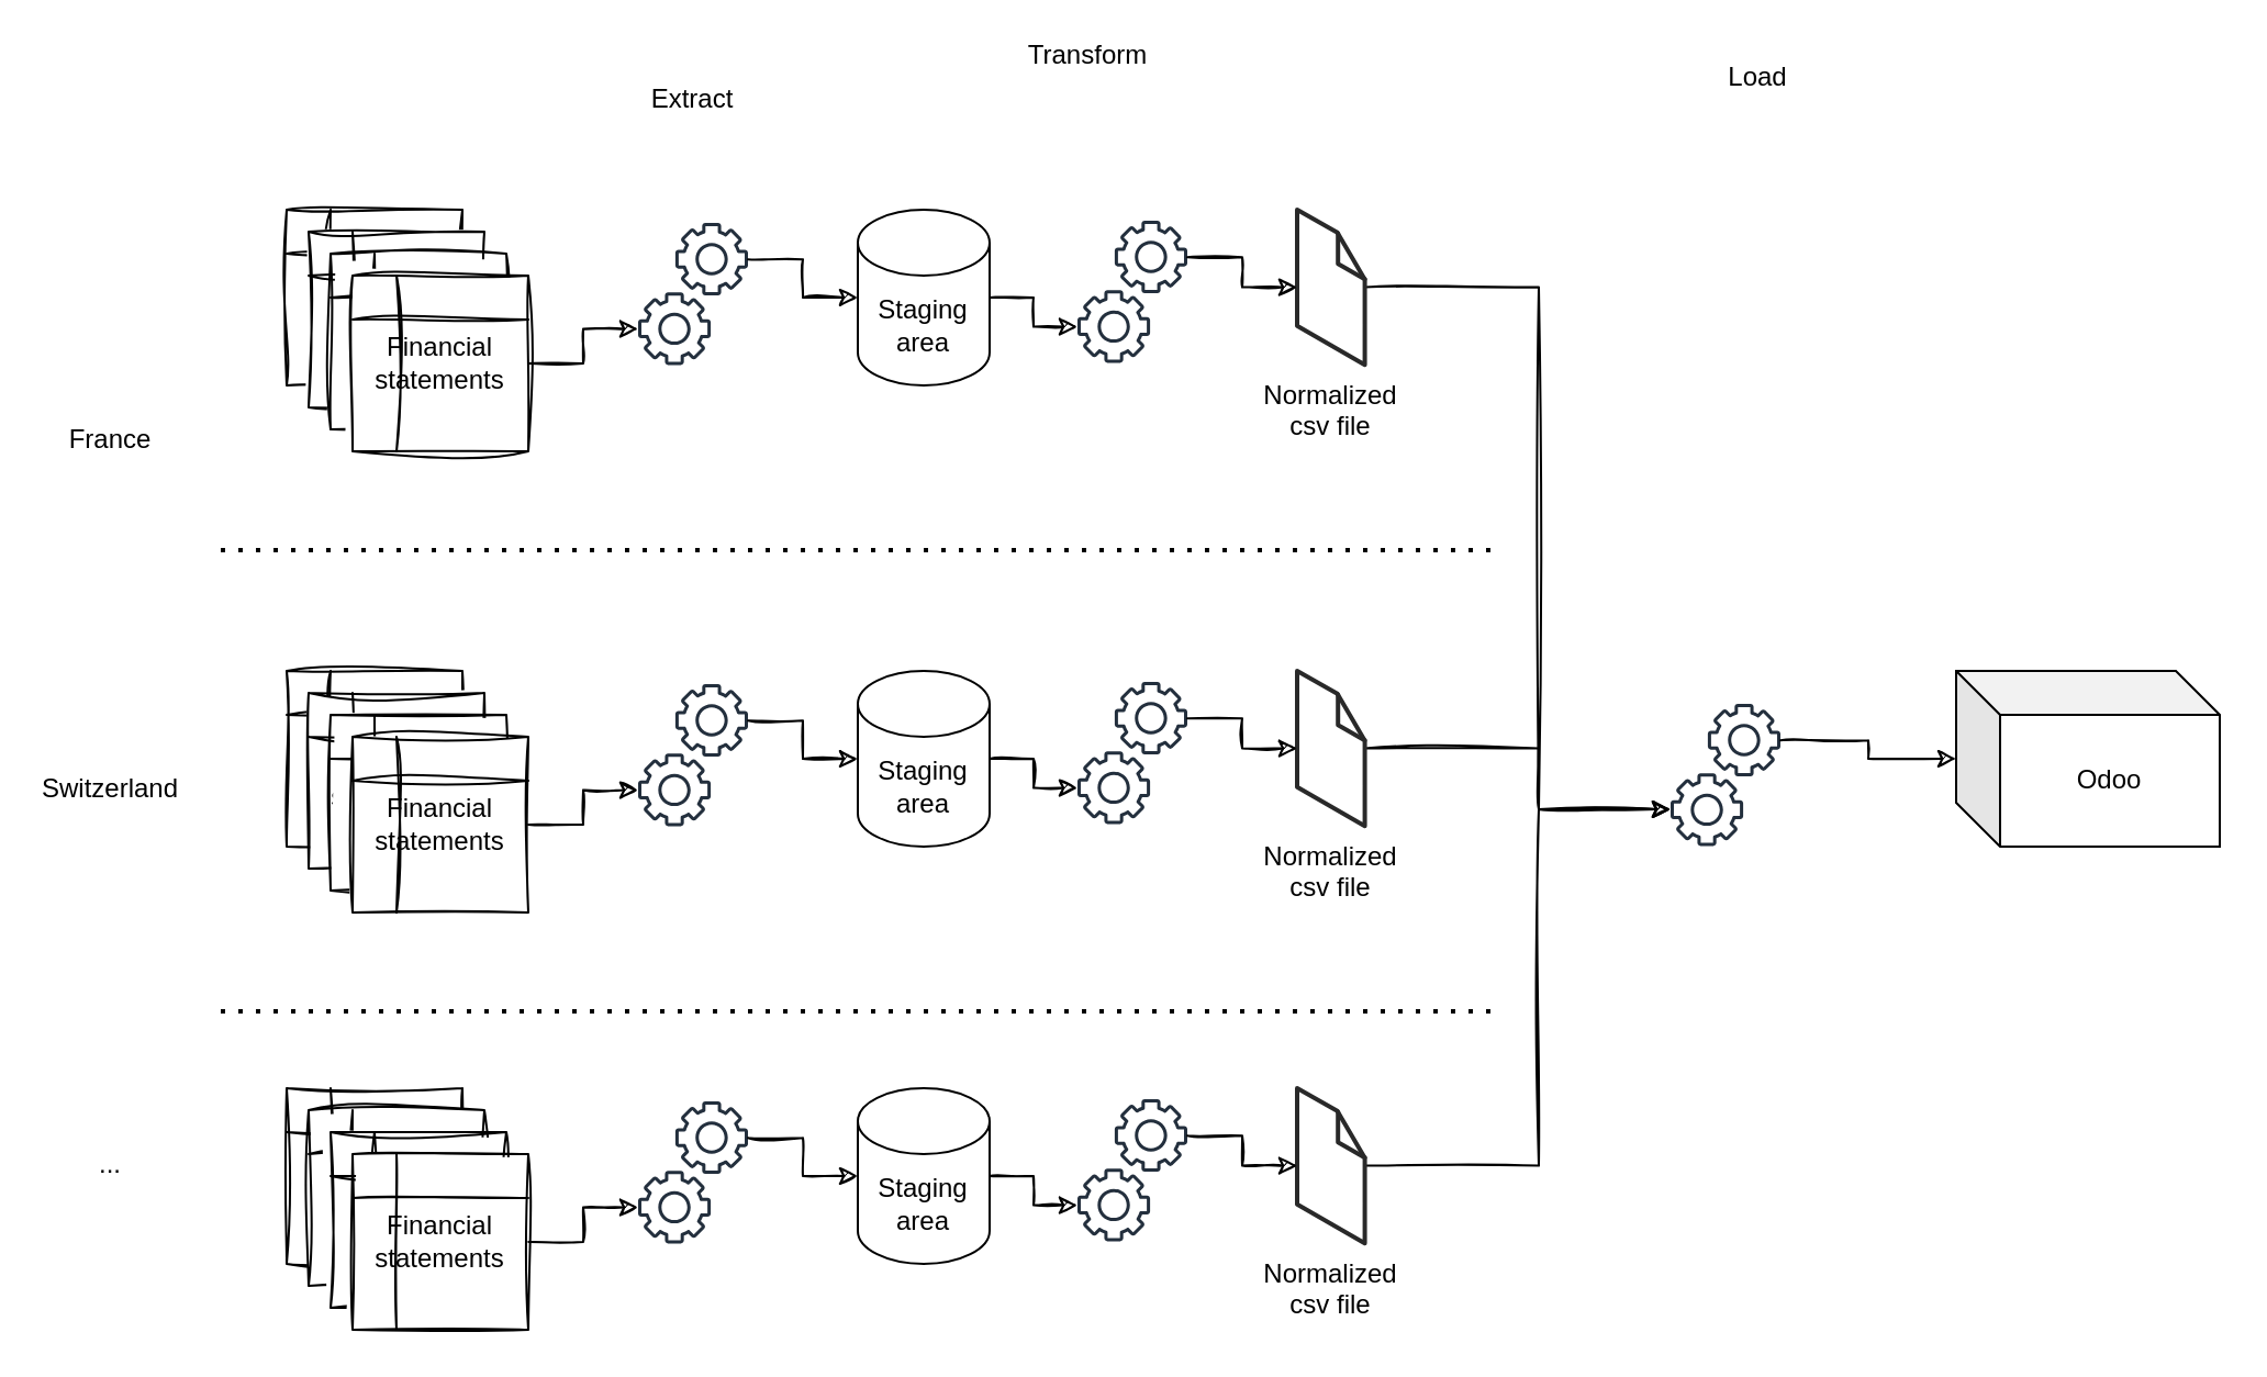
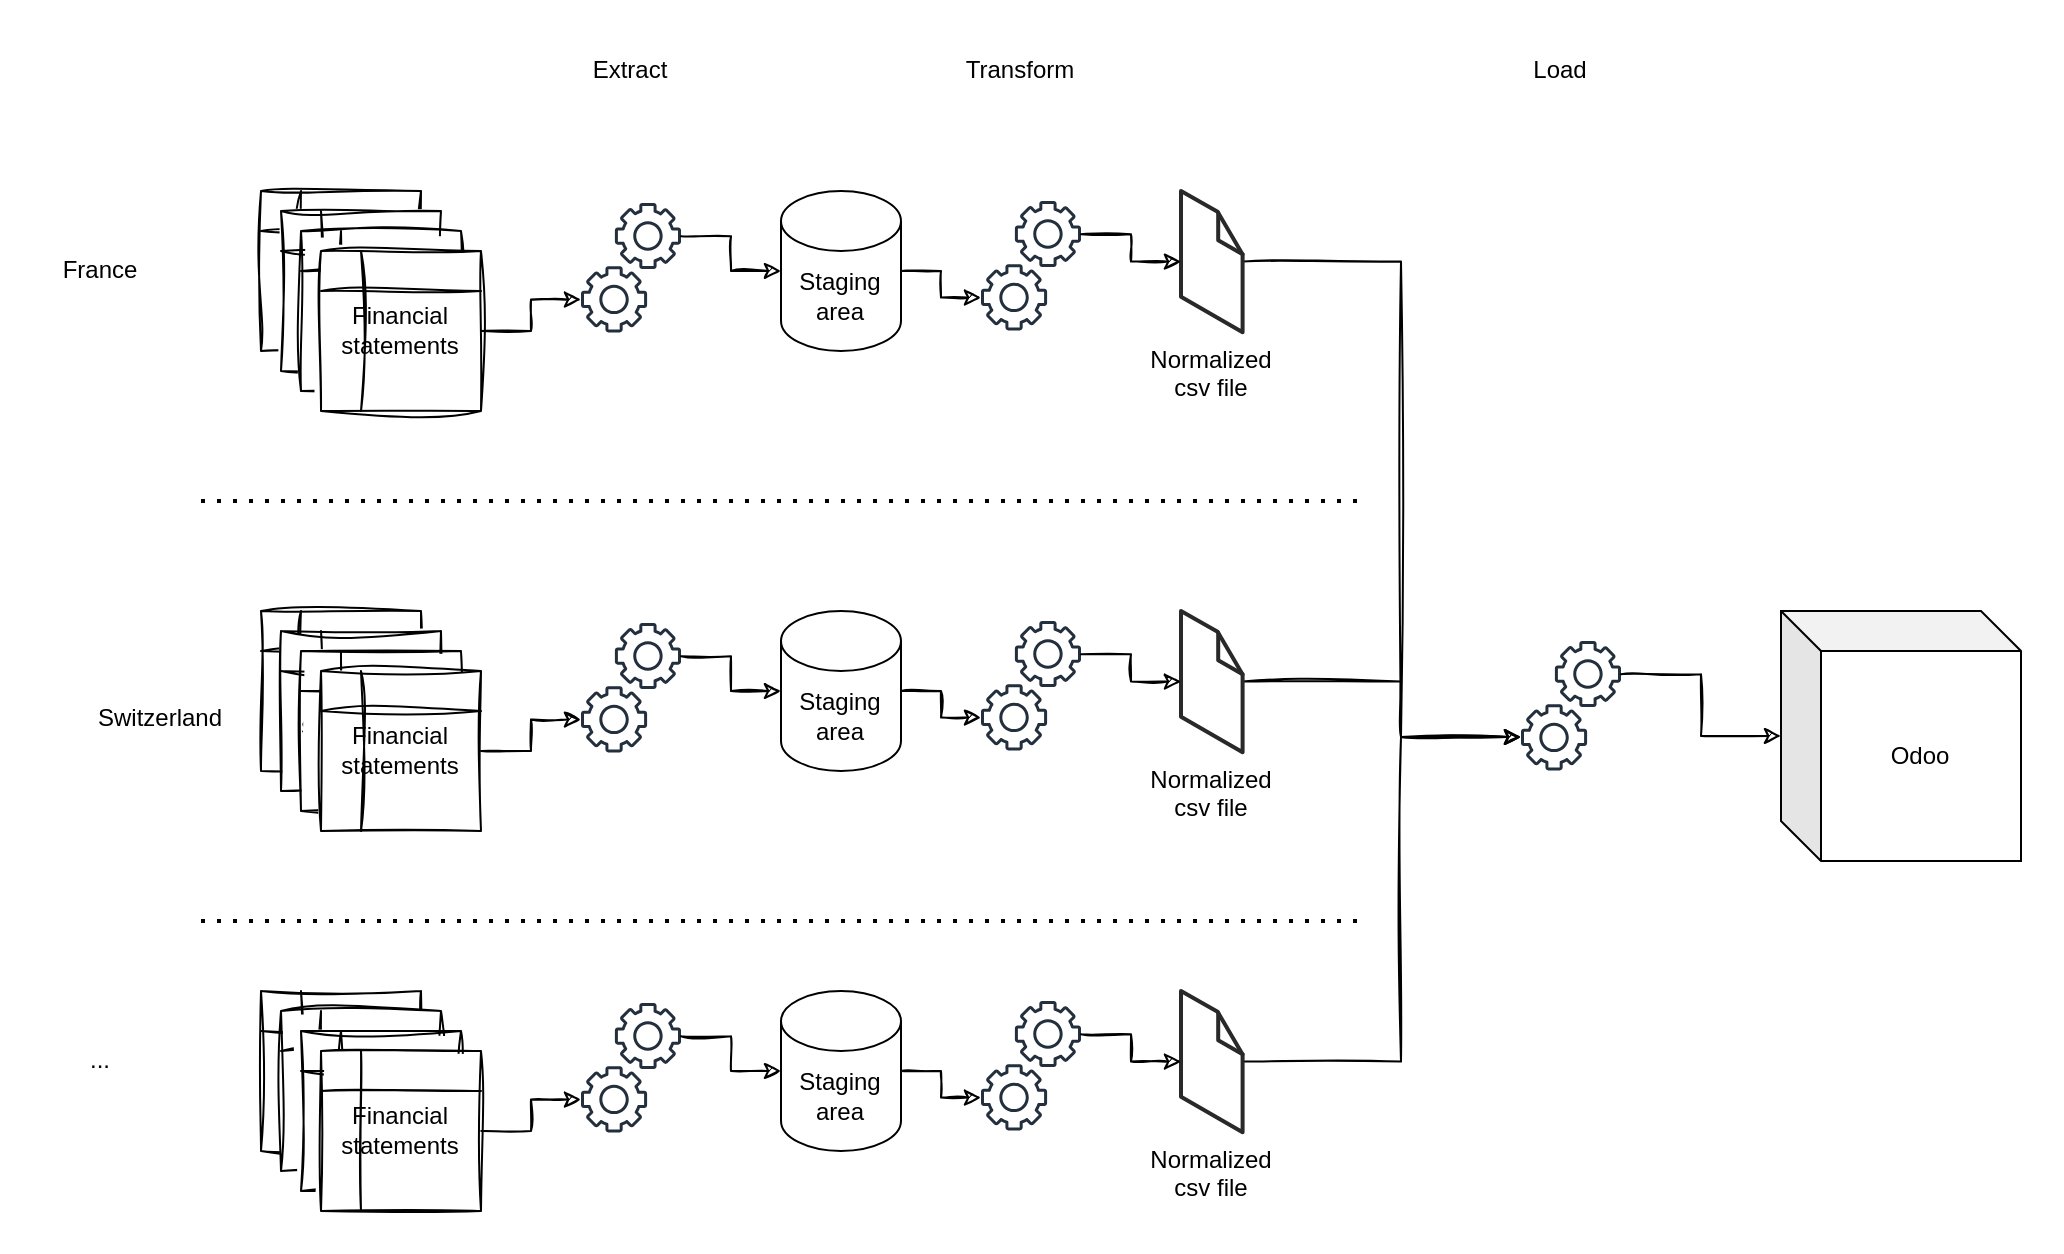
- <mxCell id="19" value="Transform" style="text;html=1;strokeColor=none;fillColor=none;align=center;verticalAlign=middle;whiteSpace=wrap;rounded=0;" vertex="1" parent="1"><mxGeometry x="465" y="10" width="60" height="30" as="geometry" /></mxCell>
+ <mxCell id="19" value="Transform" style="text;html=1;strokeColor=none;fillColor=none;align=center;verticalAlign=middle;whiteSpace=wrap;rounded=0;" vertex="1" parent="1"><mxGeometry x="480" y="20" width="60" height="30" as="geometry" /></mxCell>
- <mxCell id="29" value="Load" style="text;html=1;strokeColor=none;fillColor=none;align=center;verticalAlign=middle;whiteSpace=wrap;rounded=0;" vertex="1" parent="1"><mxGeometry x="770" y="20" width="60" height="30" as="geometry" /></mxCell>
+ <mxCell id="29" value="Load" style="text;html=1;strokeColor=none;fillColor=none;align=center;verticalAlign=middle;whiteSpace=wrap;rounded=0;" vertex="1" parent="1"><mxGeometry x="750" y="20" width="60" height="30" as="geometry" /></mxCell>
- <mxCell id="18" value="Extract" style="text;html=1;strokeColor=none;fillColor=none;align=center;verticalAlign=middle;whiteSpace=wrap;rounded=0;" vertex="1" parent="1"><mxGeometry x="285" y="30" width="60" height="30" as="geometry" /></mxCell>
+ <mxCell id="18" value="Extract" style="text;html=1;strokeColor=none;fillColor=none;align=center;verticalAlign=middle;whiteSpace=wrap;rounded=0;" vertex="1" parent="1"><mxGeometry x="285" y="20" width="60" height="30" as="geometry" /></mxCell>
- <mxCell id="3" value="France" style="text;html=1;strokeColor=none;fillColor=none;align=center;verticalAlign=middle;whiteSpace=wrap;rounded=0;sketch=1;curveFitting=1;jiggle=2;" vertex="1" parent="1"><mxGeometry x="20" y="185" width="60" height="30" as="geometry" /></mxCell>
+ <mxCell id="3" value="France" style="text;html=1;strokeColor=none;fillColor=none;align=center;verticalAlign=middle;whiteSpace=wrap;rounded=0;sketch=1;curveFitting=1;jiggle=2;" vertex="1" parent="1"><mxGeometry x="20" y="120" width="60" height="30" as="geometry" /></mxCell>
- <mxCell id="22" value="Odoo" style="shape=cube;whiteSpace=wrap;html=1;boundedLbl=1;backgroundOutline=1;darkOpacity=0.05;darkOpacity2=0.1;" vertex="1" parent="1"><mxGeometry x="890" y="305" width="120" height="80" as="geometry" /></mxCell>
+ <mxCell id="22" value="Odoo" style="shape=cube;whiteSpace=wrap;html=1;boundedLbl=1;backgroundOutline=1;darkOpacity=0.05;darkOpacity2=0.1;" vertex="1" parent="1"><mxGeometry x="890" y="305" width="120" height="125" as="geometry" /></mxCell>
- <mxCell id="4" value="Switzerland" style="text;html=1;strokeColor=none;fillColor=none;align=center;verticalAlign=middle;whiteSpace=wrap;rounded=0;sketch=1;curveFitting=1;jiggle=2;" vertex="1" parent="1"><mxGeometry x="20" y="344" width="60" height="30" as="geometry" /></mxCell>
+ <mxCell id="4" value="Switzerland" style="text;html=1;strokeColor=none;fillColor=none;align=center;verticalAlign=middle;whiteSpace=wrap;rounded=0;sketch=1;curveFitting=1;jiggle=2;" vertex="1" parent="1"><mxGeometry x="50" y="344" width="60" height="30" as="geometry" /></mxCell>
